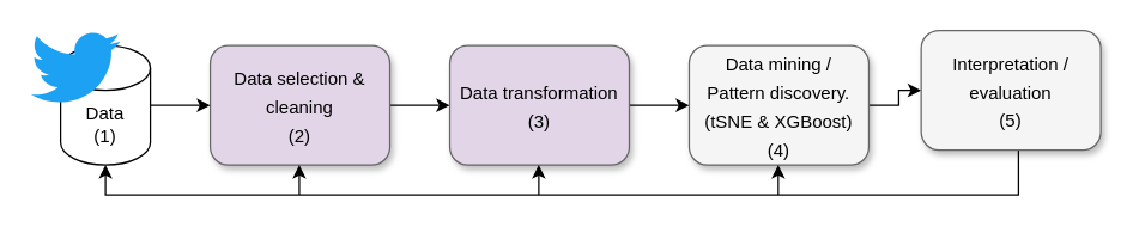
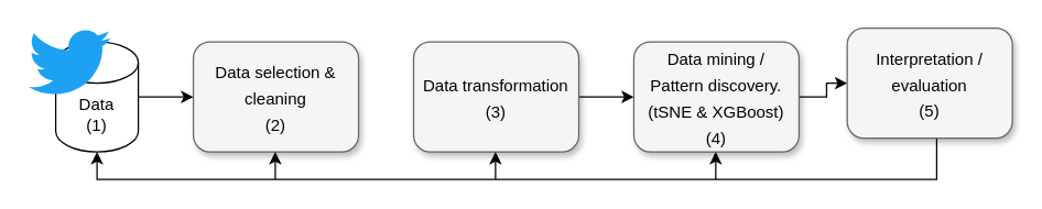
- <mxCell id="3" value="&lt;font&gt;&lt;font style=&quot;font-size: 12px&quot;&gt;Data selection &amp;amp; cleaning&lt;br&gt;(2)&lt;/font&gt;&lt;br&gt;&lt;/font&gt;" style="whiteSpace=wrap;html=1;rounded=1;shadow=1;strokeWidth=1;fontSize=16;align=center;fillColor=#e1d5e7;strokeColor=#666666;" vertex="1" parent="1"><mxGeometry x="140" y="30" width="120" height="80" as="geometry" /></mxCell>
+ <mxCell id="3" value="&lt;font&gt;&lt;font style=&quot;font-size: 12px&quot;&gt;Data selection &amp;amp; cleaning&lt;br&gt;(2)&lt;/font&gt;&lt;br&gt;&lt;/font&gt;" style="whiteSpace=wrap;html=1;rounded=1;shadow=1;strokeWidth=1;fontSize=16;align=center;fillColor=#f5f5f5;strokeColor=#666666;" vertex="1" parent="1"><mxGeometry x="140" y="30" width="120" height="80" as="geometry" /></mxCell>
- <mxCell id="2" style="edgeStyle=orthogonalEdgeStyle;rounded=0;orthogonalLoop=1;jettySize=auto;html=1;entryX=0;entryY=0.5;entryDx=0;entryDy=0;" edge="1" parent="1" source="3" target="5"><mxGeometry relative="1" as="geometry" /></mxCell>
- <mxCell id="5" value="&lt;font&gt;&lt;font style=&quot;font-size: 12px&quot;&gt;Data transformation&lt;br&gt;(3)&lt;/font&gt;&lt;br&gt;&lt;/font&gt;" style="whiteSpace=wrap;html=1;rounded=1;shadow=1;strokeWidth=1;fontSize=16;align=center;fillColor=#e1d5e7;strokeColor=#666666;" vertex="1" parent="1"><mxGeometry x="300" y="30" width="120" height="80" as="geometry" /></mxCell>
+ <mxCell id="5" value="&lt;font&gt;&lt;font style=&quot;font-size: 12px&quot;&gt;Data transformation&lt;br&gt;(3)&lt;/font&gt;&lt;br&gt;&lt;/font&gt;" style="whiteSpace=wrap;html=1;rounded=1;shadow=1;strokeWidth=1;fontSize=16;align=center;fillColor=#f5f5f5;strokeColor=#666666;" vertex="1" parent="1"><mxGeometry x="300" y="30" width="120" height="80" as="geometry" /></mxCell>
